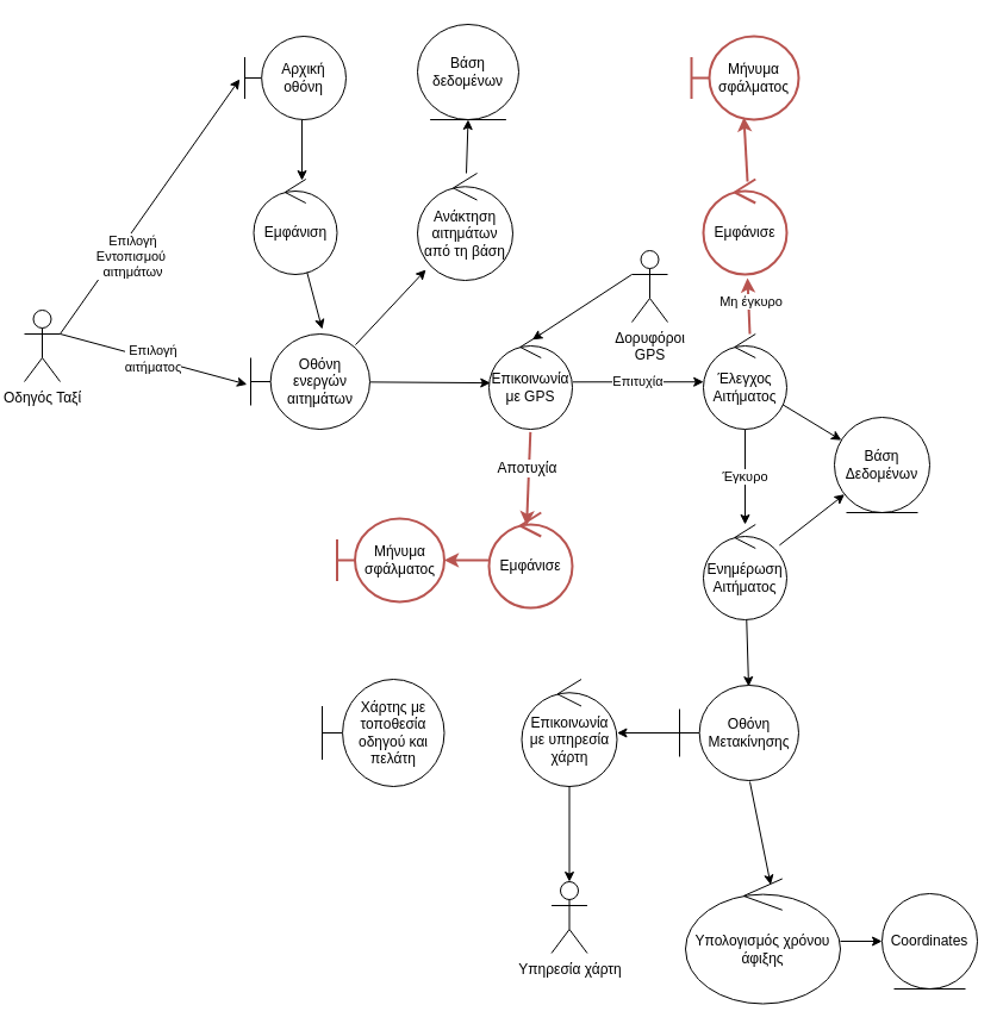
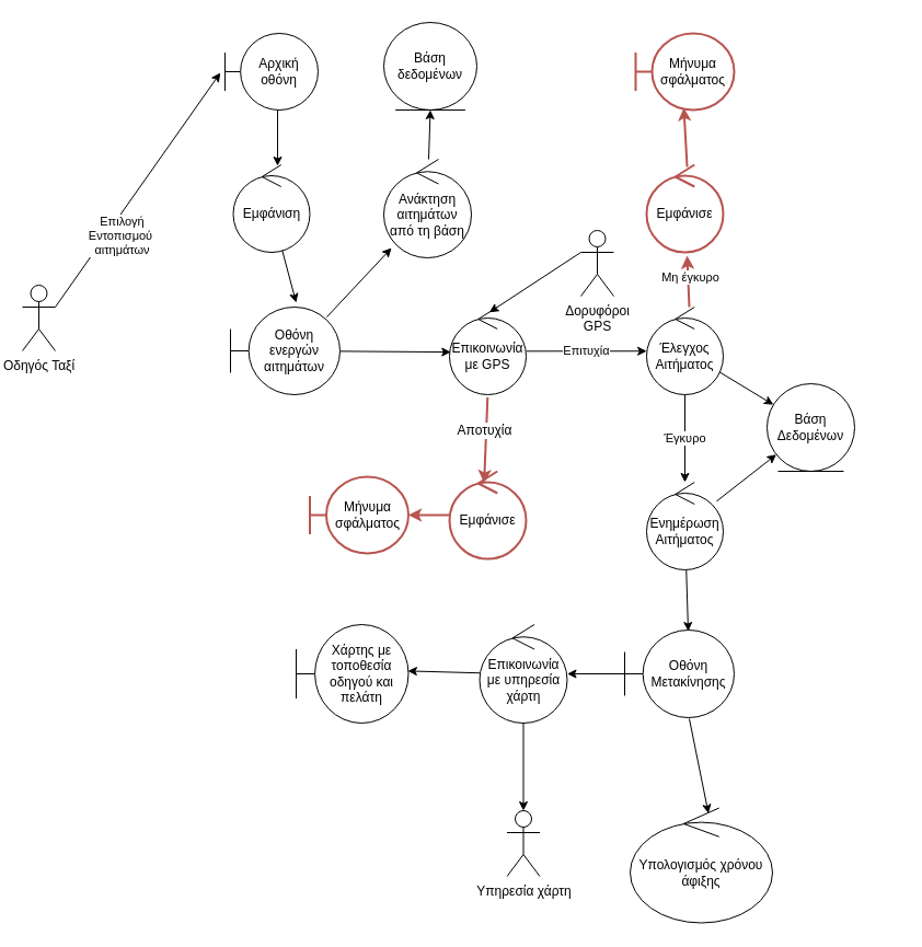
- <mxCell id="4" value="Επιλογή&lt;br&gt;αιτήματος" style="edgeStyle=none;html=1;exitX=1;exitY=0.333;exitDx=0;exitDy=0;exitPerimeter=0;entryX=-0.031;entryY=0.53;entryDx=0;entryDy=0;entryPerimeter=0;" parent="1" source="5" target="8" edge="1"><mxGeometry relative="1" as="geometry" /></mxCell>
+ <mxCell id="35" style="edgeStyle=none;html=1;entryX=0.994;entryY=0.471;entryDx=0;entryDy=0;entryPerimeter=0;" edge="1" parent="1" source="36" target="46"><mxGeometry relative="1" as="geometry" /></mxCell>
- <mxCell id="38" value="" style="edgeStyle=none;html=1;endArrow=classic;endFill=1;entryX=0;entryY=0.5;entryDx=0;entryDy=0;" parent="1" source="39" target="40" edge="1"><mxGeometry relative="1" as="geometry"><mxPoint x="338.908" y="720.025" as="targetPoint" /></mxGeometry></mxCell>
- <mxCell id="40" value="Coordinates" style="ellipse;shape=umlEntity;whiteSpace=wrap;html=1;" parent="1" vertex="1"><mxGeometry x="740" y="750" width="80" height="80" as="geometry" /></mxCell>
